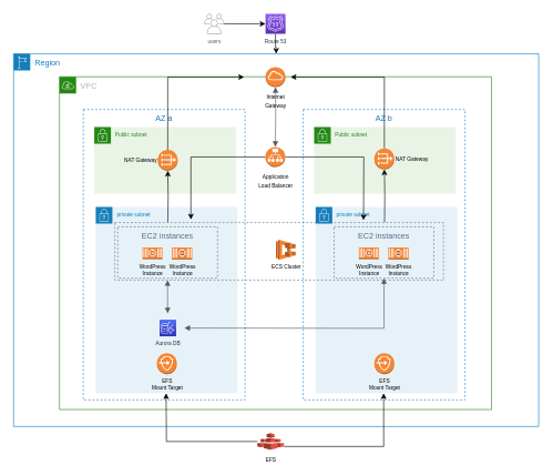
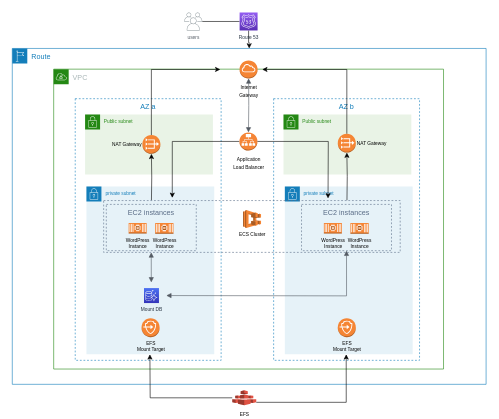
- <mxCell id="17" style="edgeStyle=orthogonalEdgeStyle;rounded=0;orthogonalLoop=1;jettySize=auto;html=1;" edge="1" parent="1" source="18" target="20"><mxGeometry relative="1" as="geometry" /></mxCell>
+ <mxCell id="17" style="edgeStyle=orthogonalEdgeStyle;rounded=0;orthogonalLoop=1;jettySize=auto;html=1;endArrow=none;" edge="1" parent="1" source="18" target="20"><mxGeometry relative="1" as="geometry" /></mxCell>
- <mxCell id="4" value="Region" style="points=[[0,0],[0.25,0],[0.5,0],[0.75,0],[1,0],[1,0.25],[1,0.5],[1,0.75],[1,1],[0.75,1],[0.5,1],[0.25,1],[0,1],[0,0.75],[0,0.5],[0,0.25]];outlineConnect=0;gradientColor=none;html=1;whiteSpace=wrap;fontSize=12;fontStyle=0;shape=mxgraph.aws4.group;grIcon=mxgraph.aws4.group_region;strokeColor=#147EBA;fillColor=none;verticalAlign=top;align=left;spacingLeft=30;fontColor=#147EBA;dashed=0;" vertex="1" parent="1"><mxGeometry x="20" y="80" width="790" height="560" as="geometry" /></mxCell>
+ <mxCell id="4" value="Route" style="points=[[0,0],[0.25,0],[0.5,0],[0.75,0],[1,0],[1,0.25],[1,0.5],[1,0.75],[1,1],[0.75,1],[0.5,1],[0.25,1],[0,1],[0,0.75],[0,0.5],[0,0.25]];outlineConnect=0;gradientColor=none;html=1;whiteSpace=wrap;fontSize=12;fontStyle=0;shape=mxgraph.aws4.group;grIcon=mxgraph.aws4.group_region;strokeColor=#147EBA;fillColor=none;verticalAlign=top;align=left;spacingLeft=30;fontColor=#147EBA;dashed=0;" vertex="1" parent="1"><mxGeometry x="20" y="80" width="790" height="560" as="geometry" /></mxCell>
- <mxCell id="24" value="&lt;font style=&quot;font-size: 8px&quot;&gt;ECS Cluster&lt;/font&gt;" style="outlineConnect=0;dashed=0;verticalLabelPosition=bottom;verticalAlign=top;align=center;html=1;shape=mxgraph.aws3.ecs;fillColor=#F58534;gradientColor=none;labelBackgroundColor=none;fontSize=8;" vertex="1" parent="1"><mxGeometry x="414.75" y="359.5" width="30" height="30" as="geometry" /></mxCell>
+ <mxCell id="24" value="&lt;font style=&quot;font-size: 8px&quot;&gt;ECS Cluster&lt;/font&gt;" style="outlineConnect=0;dashed=0;verticalLabelPosition=bottom;verticalAlign=top;align=center;html=1;shape=mxgraph.aws3.ecs;fillColor=#F58534;gradientColor=none;labelBackgroundColor=none;fontSize=8;" vertex="1" parent="1"><mxGeometry x="404.75" y="349.5" width="30" height="30" as="geometry" /></mxCell>
- <mxCell id="7" value="Aurora DB" style="outlineConnect=0;fontColor=#232F3E;gradientColor=#4D72F3;gradientDirection=north;fillColor=#3334B9;strokeColor=#ffffff;dashed=0;verticalLabelPosition=bottom;verticalAlign=top;align=center;html=1;fontSize=8;fontStyle=0;aspect=fixed;shape=mxgraph.aws4.resourceIcon;resIcon=mxgraph.aws4.aurora;labelBackgroundColor=none;labelBorderColor=none;" vertex="1" parent="1"><mxGeometry x="239.56" y="479.5" width="25" height="25" as="geometry" /></mxCell>
+ <mxCell id="7" value="Mount DB" style="outlineConnect=0;fontColor=#232F3E;gradientColor=#4D72F3;gradientDirection=north;fillColor=#3334B9;strokeColor=#ffffff;dashed=0;verticalLabelPosition=bottom;verticalAlign=top;align=center;html=1;fontSize=8;fontStyle=0;aspect=fixed;shape=mxgraph.aws4.resourceIcon;resIcon=mxgraph.aws4.aurora;labelBackgroundColor=none;labelBorderColor=none;" vertex="1" parent="1"><mxGeometry x="239.56" y="479.5" width="25" height="25" as="geometry" /></mxCell>
